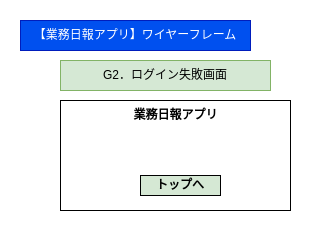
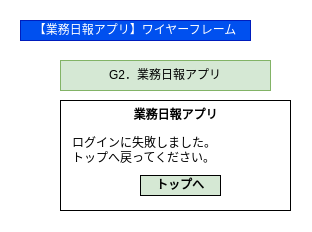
- <mxCell id="7" value="【業務日報アプリ】ワイヤーフレーム" style="text;html=1;align=center;verticalAlign=middle;whiteSpace=wrap;rounded=0;fillColor=#0050ef;fontColor=#ffffff;strokeColor=#001DBC;" parent="1" vertex="1"><mxGeometry width="230" height="30" as="geometry" x="20" y="20" /></mxCell>
+ <mxCell id="7" value="【業務日報アプリ】ワイヤーフレーム" style="text;html=1;align=center;verticalAlign=middle;whiteSpace=wrap;rounded=0;fillColor=#0050ef;fontColor=#ffffff;strokeColor=#001DBC;" parent="1" vertex="1"><mxGeometry x="20" y="20" width="230" height="20" as="geometry" /></mxCell>
- <mxCell id="2" value="G2．ログイン失敗画面" style="text;html=1;align=center;verticalAlign=middle;whiteSpace=wrap;rounded=0;fillColor=#d5e8d4;strokeColor=#82b366;" parent="1" vertex="1"><mxGeometry x="60" y="60" width="210" height="30" as="geometry" /></mxCell>
+ <mxCell id="2" value="G2．業務日報アプリ" style="text;html=1;align=center;verticalAlign=middle;whiteSpace=wrap;rounded=0;fillColor=#d5e8d4;strokeColor=#82b366;" parent="1" vertex="1"><mxGeometry x="60" y="60" width="210" height="30" as="geometry" /></mxCell>
+ <mxCell id="5" value="ログインに失敗しました。&lt;div&gt;トップへ戻ってください。&lt;/div&gt;" style="text;html=1;align=left;verticalAlign=middle;whiteSpace=wrap;rounded=0;fontStyle=0" parent="1" vertex="1"><mxGeometry x="70" y="130" width="210" height="40" as="geometry" /></mxCell>
